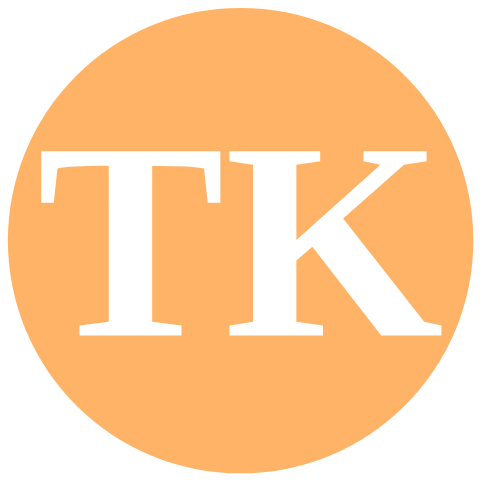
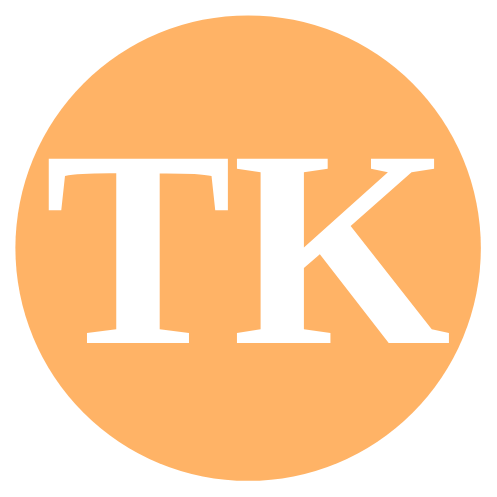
- <mxCell id="2" value="&lt;font face=&quot;Tahoma&quot; size=&quot;1&quot; color=&quot;#ffffff&quot; style=&quot;&quot;&gt;&lt;b style=&quot;font-size: 375px;&quot;&gt;TK&lt;/b&gt;&lt;/font&gt;" style="ellipse;whiteSpace=wrap;html=1;fillColor=#FFB366;strokeColor=none;" parent="1" vertex="1"><mxGeometry x="10" y="10" width="620" height="620" as="geometry" /></mxCell>
+ <mxCell id="2" value="&lt;font face=&quot;Tahoma&quot; size=&quot;1&quot; color=&quot;#ffffff&quot; style=&quot;&quot;&gt;&lt;b style=&quot;font-size: 375px;&quot;&gt;TK&lt;/b&gt;&lt;/font&gt;" style="ellipse;whiteSpace=wrap;html=1;fillColor=#FFB366;strokeColor=none;" parent="1" vertex="1"><mxGeometry x="20" y="20" width="620" height="620" as="geometry" /></mxCell>
